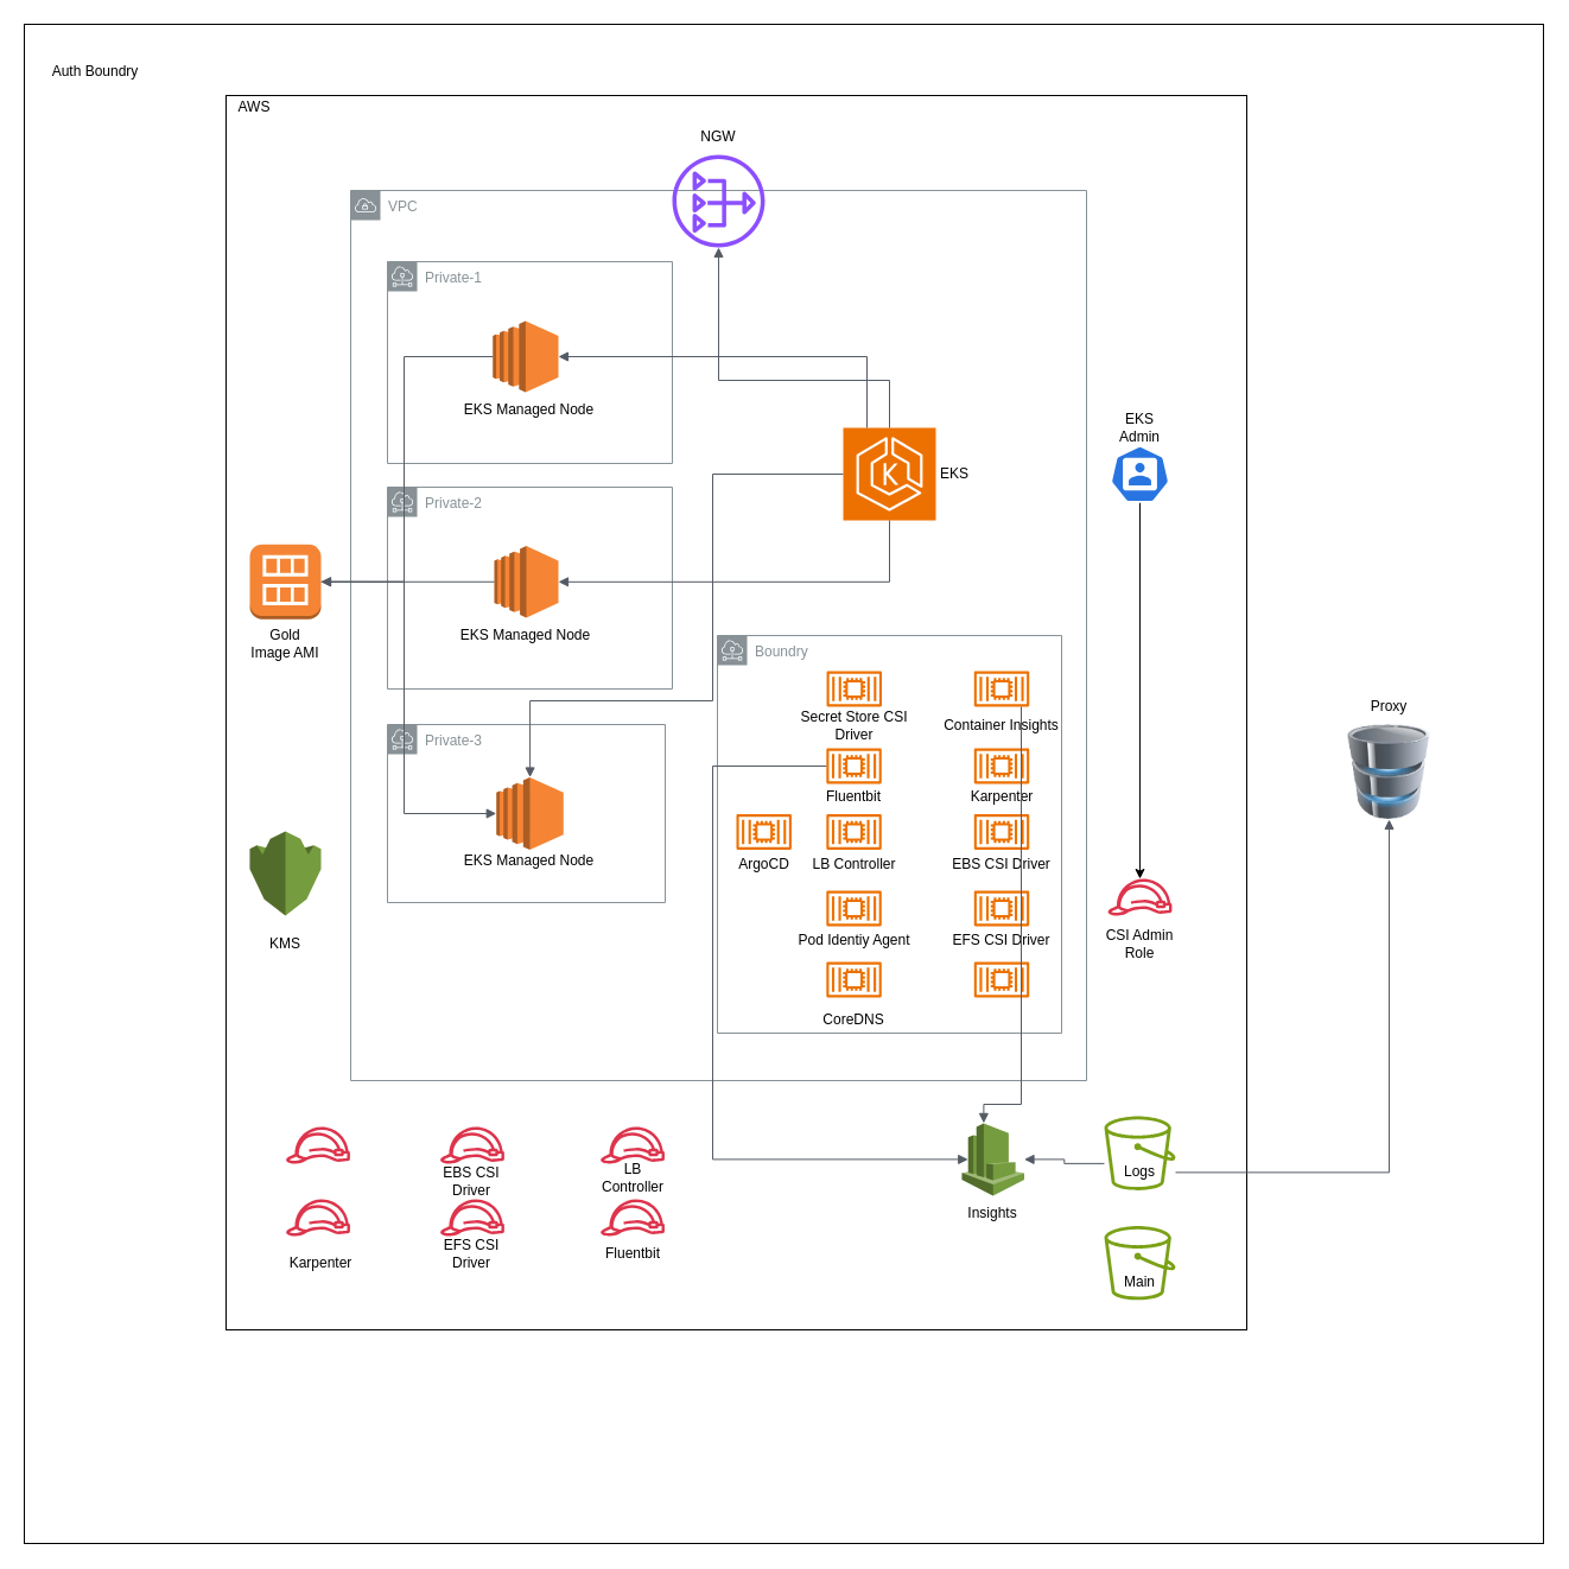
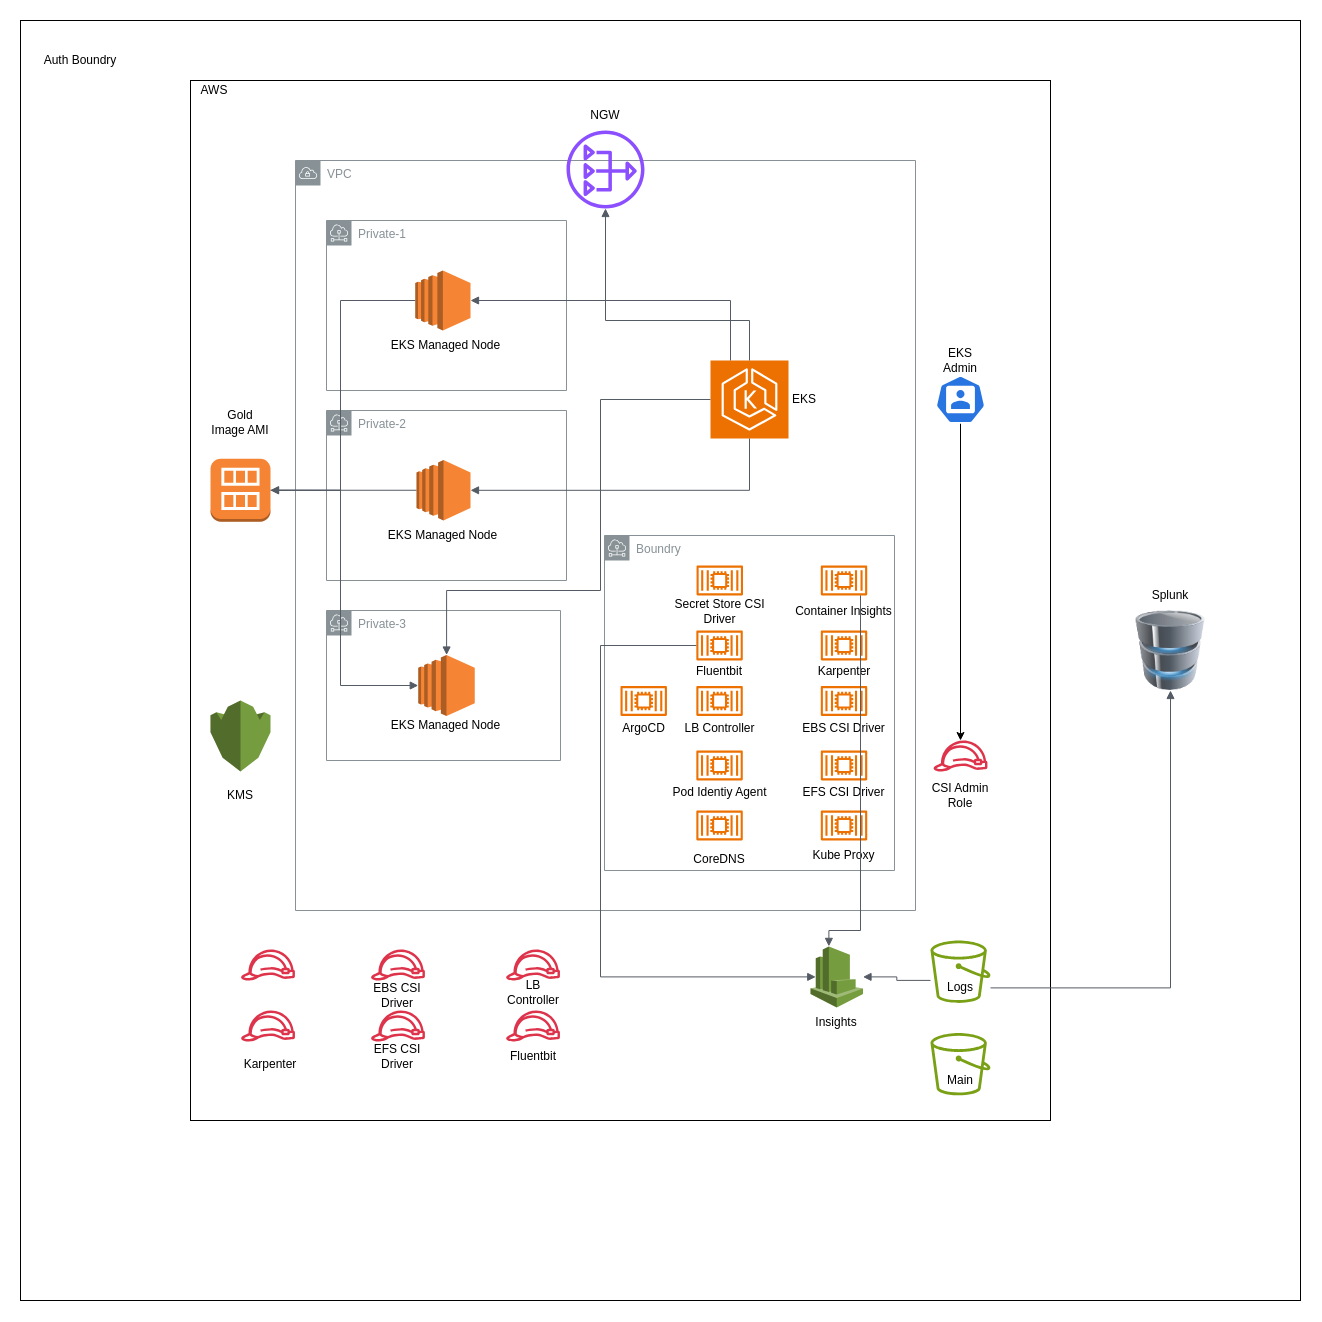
- <mxCell id="71" value="Gold Image AMI" style="text;html=1;align=center;verticalAlign=middle;whiteSpace=wrap;rounded=0;" parent="1" vertex="1"><mxGeometry x="210" y="526.5" width="60" height="30" as="geometry" /></mxCell>
+ <mxCell id="71" value="Gold Image AMI" style="text;html=1;align=center;verticalAlign=middle;whiteSpace=wrap;rounded=0;" parent="1" vertex="1"><mxGeometry x="210" y="406.5" width="60" height="30" as="geometry" /></mxCell>
- <mxCell id="61" value="Proxy" style="text;html=1;align=center;verticalAlign=middle;whiteSpace=wrap;rounded=0;" parent="1" vertex="1"><mxGeometry x="1140" y="580" width="60" height="30" as="geometry" /></mxCell>
+ <mxCell id="61" value="Splunk" style="text;html=1;align=center;verticalAlign=middle;whiteSpace=wrap;rounded=0;" parent="1" vertex="1"><mxGeometry x="1140" y="580" width="60" height="30" as="geometry" /></mxCell>
+ <mxCell id="57" value="Kube Proxy" style="text;html=1;align=center;verticalAlign=middle;whiteSpace=wrap;rounded=0;" parent="1" vertex="1"><mxGeometry x="809.11" y="840" width="68.77" height="30" as="geometry" /></mxCell>
